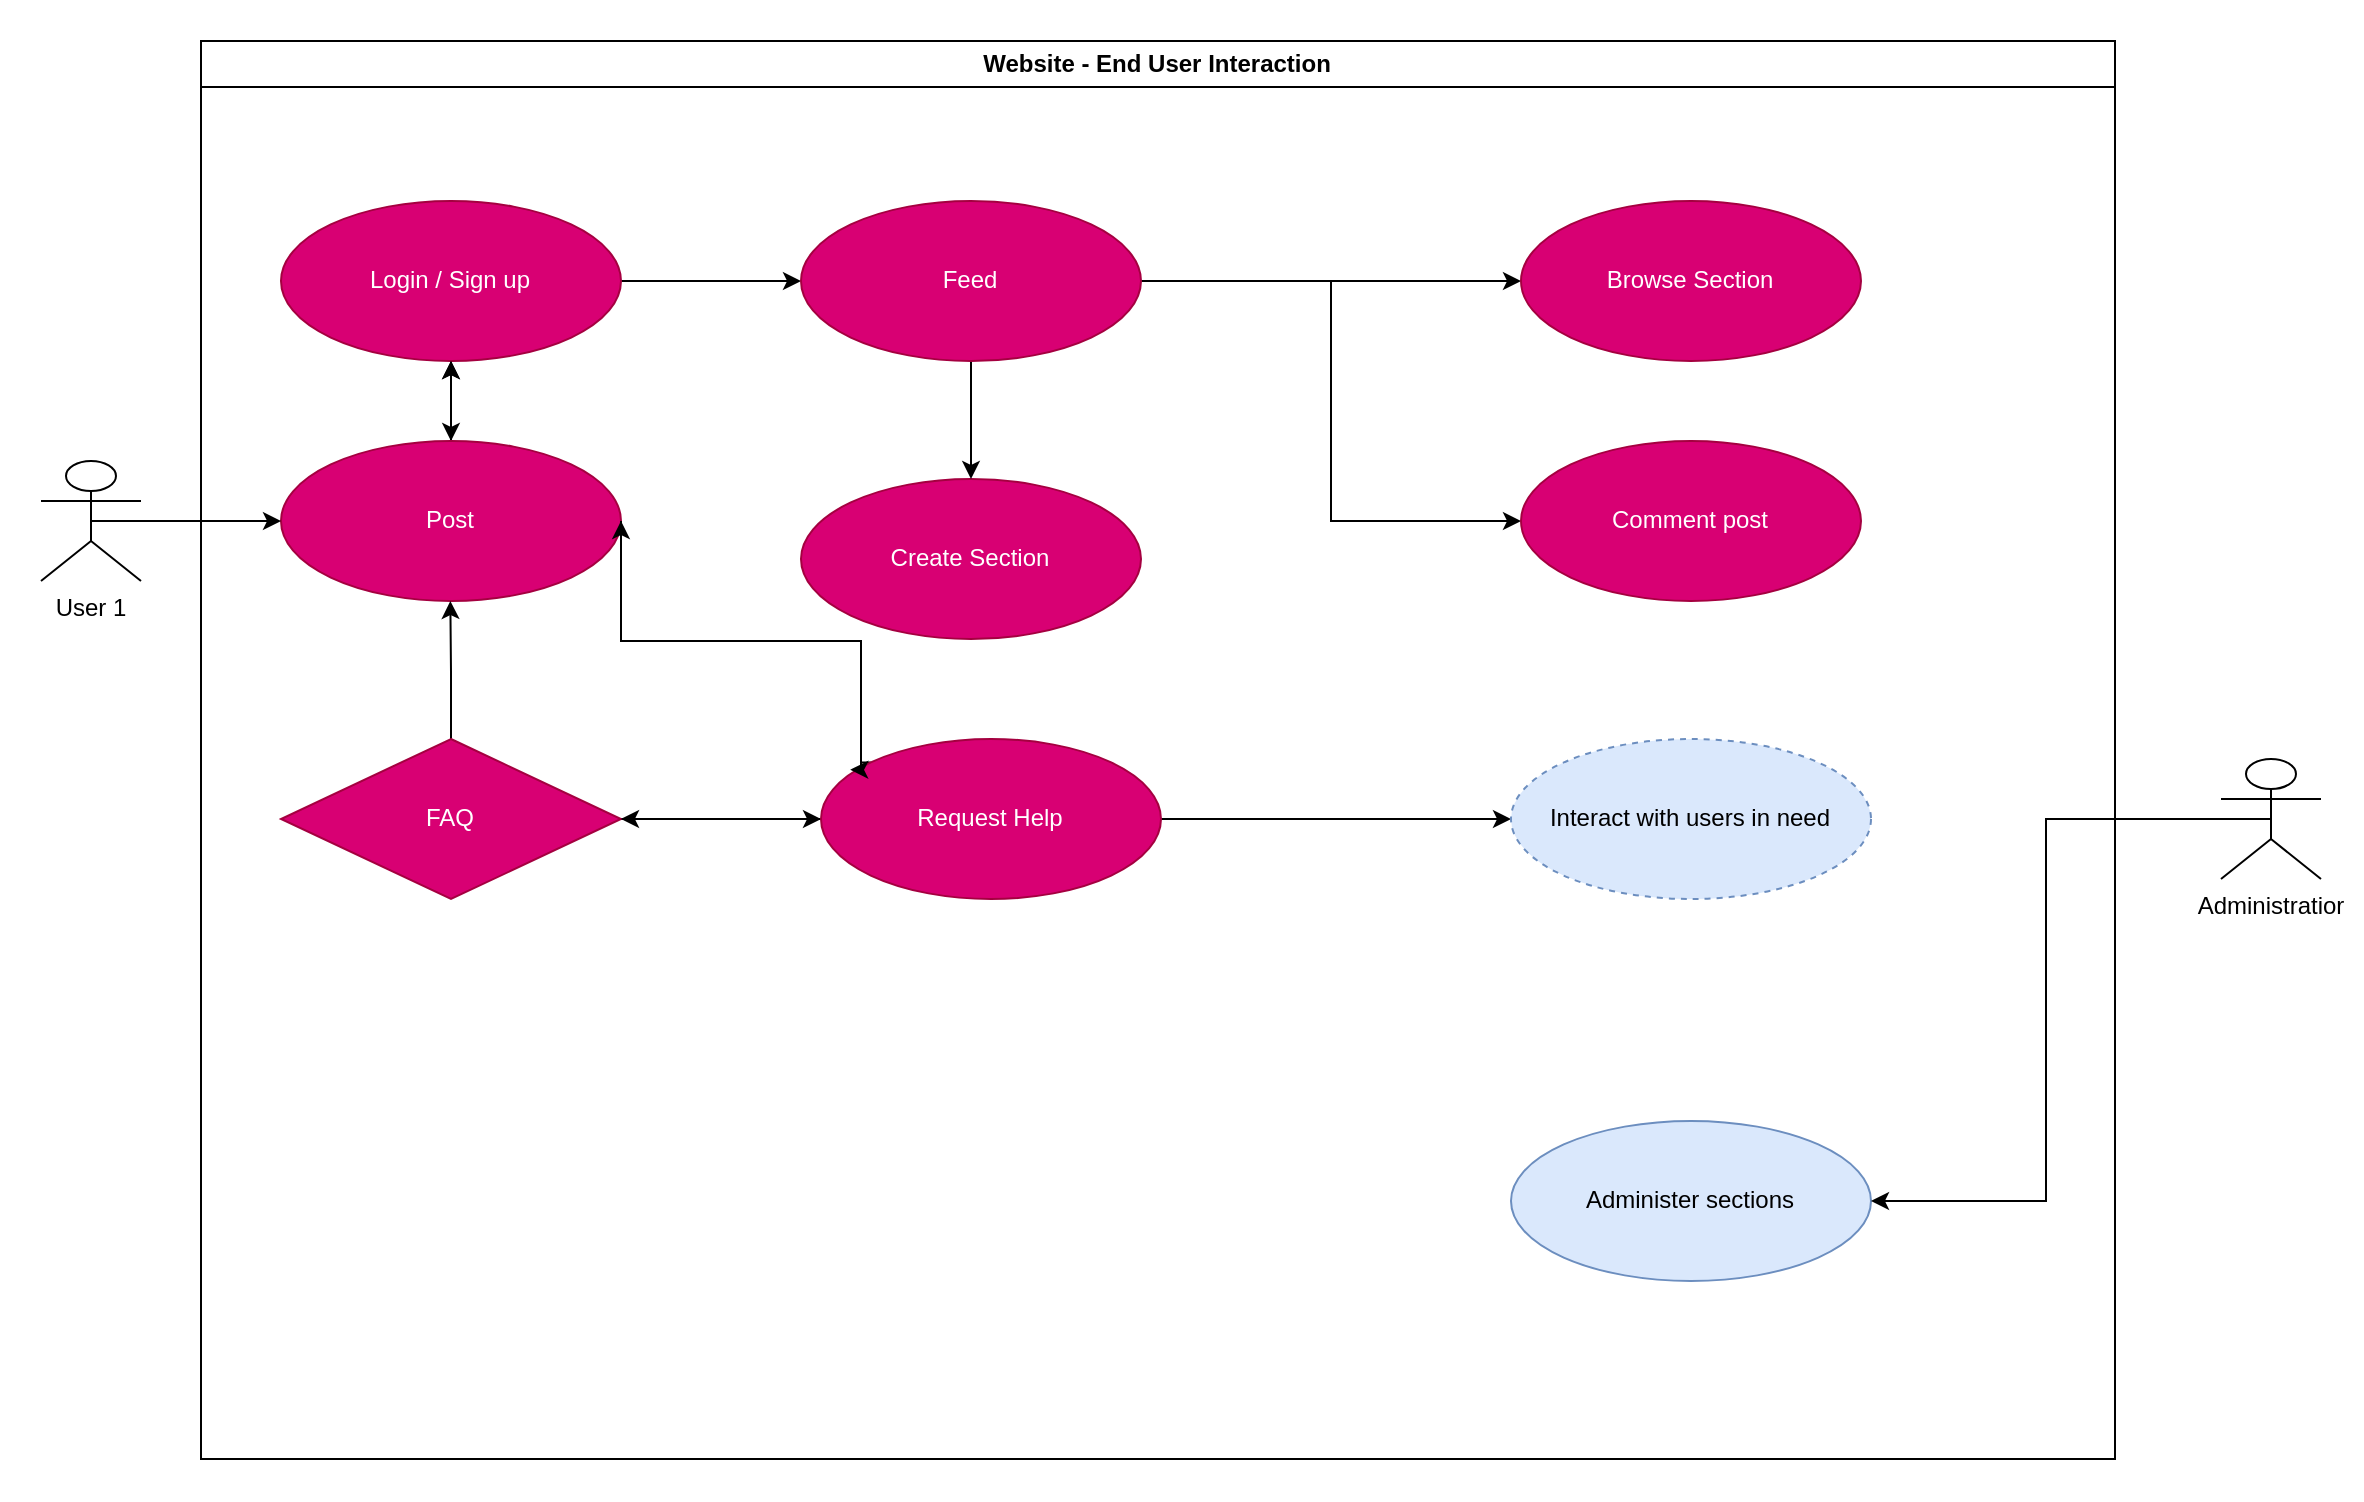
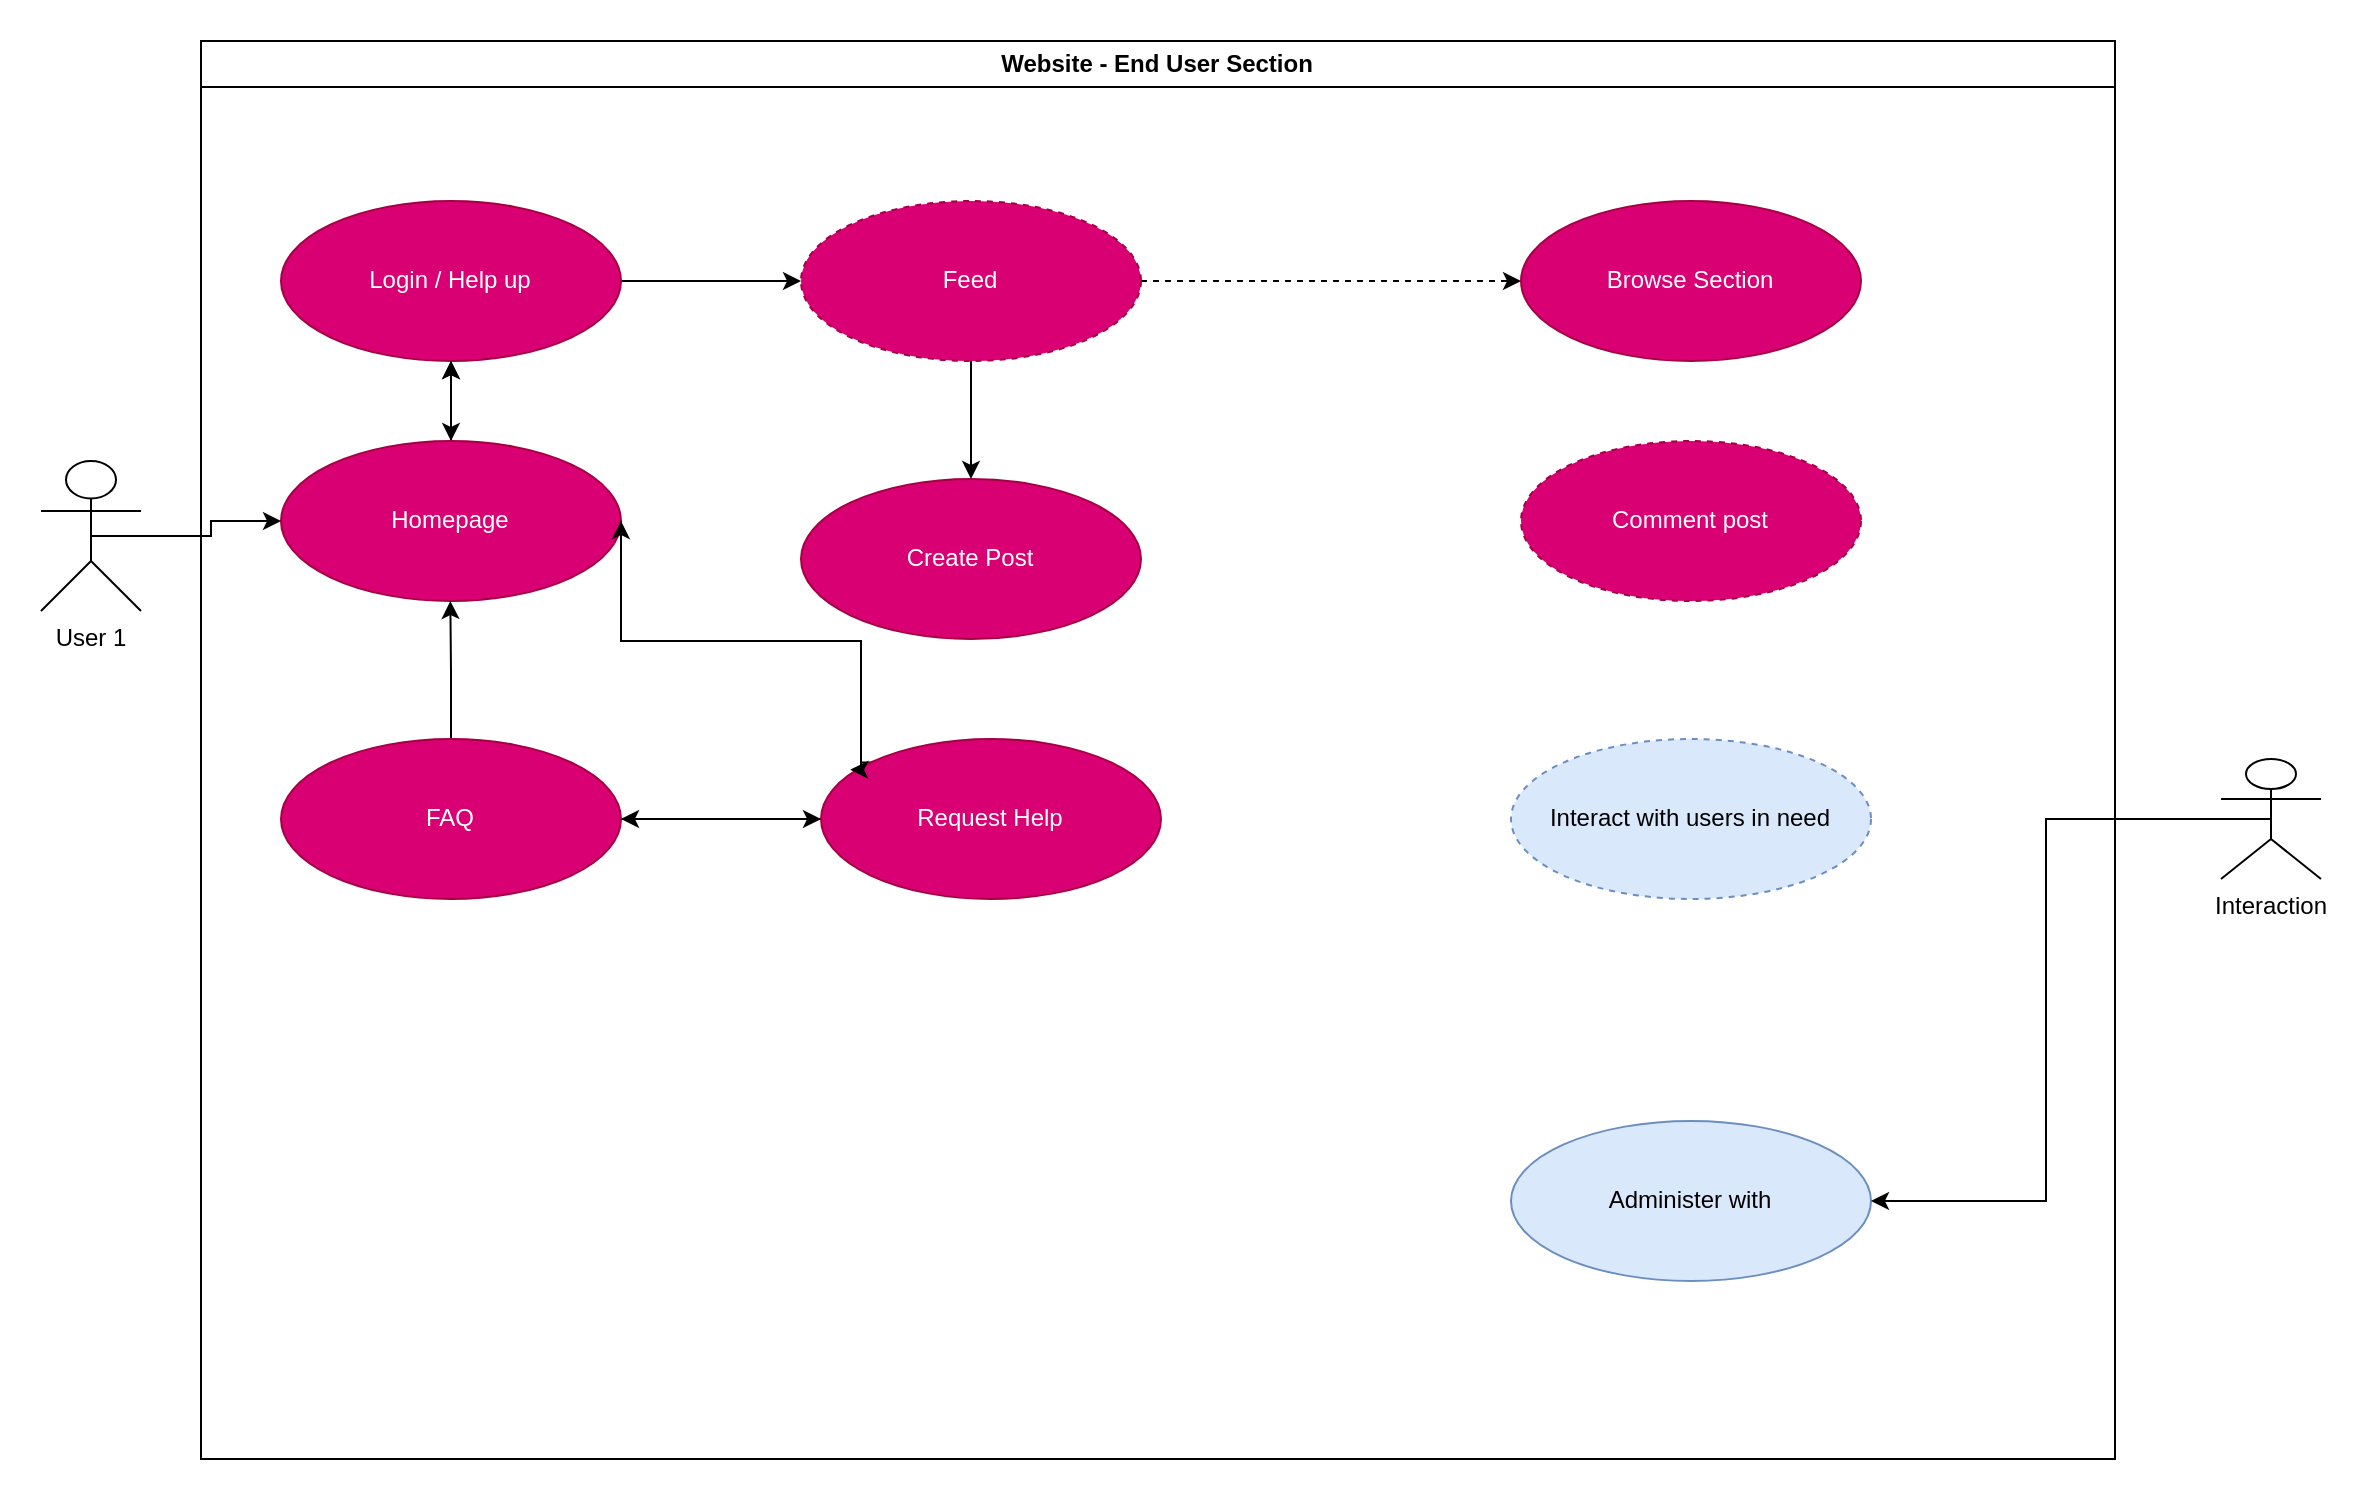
- <mxCell id="2" value="Website - End User Interaction" style="swimlane;whiteSpace=wrap;movable=1;resizable=1;rotatable=1;deletable=1;editable=1;locked=0;connectable=1;" parent="1" vertex="1"><mxGeometry x="100" y="20" width="957" height="709" as="geometry" /></mxCell>
+ <mxCell id="2" value="Website - End User Section" style="swimlane;whiteSpace=wrap;movable=1;resizable=1;rotatable=1;deletable=1;editable=1;locked=0;connectable=1;" parent="1" vertex="1"><mxGeometry x="100" y="20" width="957" height="709" as="geometry" /></mxCell>
- <mxCell id="5" value="Login / Sign up" style="ellipse;whiteSpace=wrap;html=1;fillColor=#d80073;fontColor=#ffffff;strokeColor=#A50040;movable=1;resizable=1;rotatable=1;deletable=1;editable=1;locked=0;connectable=1;" parent="2" vertex="1"><mxGeometry x="40" y="80" width="170" height="80" as="geometry" /></mxCell>
+ <mxCell id="5" value="Login / Help up" style="ellipse;whiteSpace=wrap;html=1;fillColor=#d80073;fontColor=#ffffff;strokeColor=#A50040;movable=1;resizable=1;rotatable=1;deletable=1;editable=1;locked=0;connectable=1;" parent="2" vertex="1"><mxGeometry x="40" y="80" width="170" height="80" as="geometry" /></mxCell>
- <mxCell id="13" value="Feed" style="ellipse;whiteSpace=wrap;html=1;fillColor=#d80073;fontColor=#ffffff;strokeColor=#A50040;movable=1;resizable=1;rotatable=1;deletable=1;editable=1;locked=0;connectable=1;" parent="2" vertex="1"><mxGeometry x="300" y="80" width="170" height="80" as="geometry" /></mxCell>
+ <mxCell id="13" value="Feed" style="ellipse;whiteSpace=wrap;html=1;fillColor=#d80073;fontColor=#ffffff;strokeColor=#A50040;movable=1;resizable=1;rotatable=1;deletable=1;editable=1;locked=0;connectable=1;dashed=1;" parent="2" vertex="1"><mxGeometry x="300" y="80" width="170" height="80" as="geometry" /></mxCell>
- <mxCell id="12" style="edgeStyle=orthogonalEdgeStyle;rounded=0;orthogonalLoop=1;jettySize=auto;html=1;exitX=1;exitY=0.5;exitDx=0;exitDy=0;entryX=0;entryY=0.5;entryDx=0;entryDy=0;" parent="2" source="13" target="15" edge="1"><mxGeometry relative="1" as="geometry" /></mxCell>
+ <mxCell id="12" style="edgeStyle=orthogonalEdgeStyle;rounded=0;orthogonalLoop=1;jettySize=auto;html=1;exitX=1;exitY=0.5;exitDx=0;exitDy=0;entryX=0;entryY=0.5;entryDx=0;entryDy=0;dashed=1;" parent="2" source="13" target="15" edge="1"><mxGeometry relative="1" as="geometry" /></mxCell>
- <mxCell id="11" style="edgeStyle=orthogonalEdgeStyle;rounded=0;orthogonalLoop=1;jettySize=auto;html=1;exitX=1;exitY=0.5;exitDx=0;exitDy=0;entryX=0;entryY=0.5;entryDx=0;entryDy=0;" parent="2" source="13" target="14" edge="1"><mxGeometry relative="1" as="geometry" /></mxCell>
- <mxCell id="28" value="User 1" style="shape=umlActor;verticalLabelPosition=bottom;verticalAlign=top;html=1;outlineConnect=0;" parent="1" vertex="1"><mxGeometry x="20" y="230" width="50" height="60" as="geometry" /></mxCell>
+ <mxCell id="28" value="User 1" style="shape=umlActor;verticalLabelPosition=bottom;verticalAlign=top;html=1;outlineConnect=0;" parent="1" vertex="1"><mxGeometry x="20" y="230" width="50" height="75" as="geometry" /></mxCell>
- <mxCell id="8" value="Post" style="ellipse;whiteSpace=wrap;html=1;fillColor=#d80073;fontColor=#ffffff;strokeColor=#A50040;movable=1;resizable=1;rotatable=1;deletable=1;editable=1;locked=0;connectable=1;" parent="2" vertex="1"><mxGeometry x="40" y="200" width="170" height="80" as="geometry" /></mxCell>
+ <mxCell id="8" value="Homepage" style="ellipse;whiteSpace=wrap;html=1;fillColor=#d80073;fontColor=#ffffff;strokeColor=#A50040;movable=1;resizable=1;rotatable=1;deletable=1;editable=1;locked=0;connectable=1;" parent="2" vertex="1"><mxGeometry x="40" y="200" width="170" height="80" as="geometry" /></mxCell>
- <mxCell id="14" value="Comment post" style="ellipse;whiteSpace=wrap;html=1;fillColor=#d80073;fontColor=#ffffff;strokeColor=#A50040;movable=1;resizable=1;rotatable=1;deletable=1;editable=1;locked=0;connectable=1;" parent="2" vertex="1"><mxGeometry x="660" y="200" width="170" height="80" as="geometry" /></mxCell>
+ <mxCell id="14" value="Comment post" style="ellipse;whiteSpace=wrap;html=1;fillColor=#d80073;fontColor=#ffffff;strokeColor=#A50040;movable=1;resizable=1;rotatable=1;deletable=1;editable=1;locked=0;connectable=1;dashed=1;" parent="2" vertex="1"><mxGeometry x="660" y="200" width="170" height="80" as="geometry" /></mxCell>
- <mxCell id="9" value="Create Section" style="ellipse;whiteSpace=wrap;html=1;fillColor=#d80073;fontColor=#ffffff;strokeColor=#A50040;movable=1;resizable=1;rotatable=1;deletable=1;editable=1;locked=0;connectable=1;" parent="2" vertex="1"><mxGeometry x="300" y="219" width="170" height="80" as="geometry" /></mxCell>
+ <mxCell id="9" value="Create Post" style="ellipse;whiteSpace=wrap;html=1;fillColor=#d80073;fontColor=#ffffff;strokeColor=#A50040;movable=1;resizable=1;rotatable=1;deletable=1;editable=1;locked=0;connectable=1;" parent="2" vertex="1"><mxGeometry x="300" y="219" width="170" height="80" as="geometry" /></mxCell>
- <mxCell id="19" value="FAQ" style="rhombus;whiteSpace=wrap;html=1;fillColor=#d80073;fontColor=#ffffff;strokeColor=#A50040;movable=1;resizable=1;rotatable=1;deletable=1;editable=1;locked=0;connectable=1;" parent="2" vertex="1"><mxGeometry x="40" y="349" width="170" height="80" as="geometry" /></mxCell>
+ <mxCell id="19" value="FAQ" style="ellipse;whiteSpace=wrap;html=1;fillColor=#d80073;fontColor=#ffffff;strokeColor=#A50040;movable=1;resizable=1;rotatable=1;deletable=1;editable=1;locked=0;connectable=1;" parent="2" vertex="1"><mxGeometry x="40" y="349" width="170" height="80" as="geometry" /></mxCell>
- <mxCell id="22" style="edgeStyle=orthogonalEdgeStyle;rounded=0;orthogonalLoop=1;jettySize=auto;html=1;exitX=1;exitY=0.5;exitDx=0;exitDy=0;entryX=0;entryY=0.5;entryDx=0;entryDy=0;" edge="1" parent="2" source="23" target="25"><mxGeometry relative="1" as="geometry" /></mxCell>
- <mxCell id="30" value="Administratior" style="shape=umlActor;verticalLabelPosition=bottom;verticalAlign=top;html=1;outlineConnect=0;" vertex="1" parent="1"><mxGeometry x="1110" y="379" width="50" height="60" as="geometry" /></mxCell>
+ <mxCell id="30" value="Interaction" style="shape=umlActor;verticalLabelPosition=bottom;verticalAlign=top;html=1;outlineConnect=0;" vertex="1" parent="1"><mxGeometry x="1110" y="379" width="50" height="60" as="geometry" /></mxCell>
- <mxCell id="26" value="Administer sections" style="ellipse;whiteSpace=wrap;html=1;fillColor=#dae8fc;strokeColor=#6c8ebf;movable=1;resizable=1;rotatable=1;deletable=1;editable=1;locked=0;connectable=1;" vertex="1" parent="2"><mxGeometry x="655" y="540" width="180" height="80" as="geometry" /></mxCell>
+ <mxCell id="26" value="Administer with" style="ellipse;whiteSpace=wrap;html=1;fillColor=#dae8fc;strokeColor=#6c8ebf;movable=1;resizable=1;rotatable=1;deletable=1;editable=1;locked=0;connectable=1;" vertex="1" parent="2"><mxGeometry x="655" y="540" width="180" height="80" as="geometry" /></mxCell>
